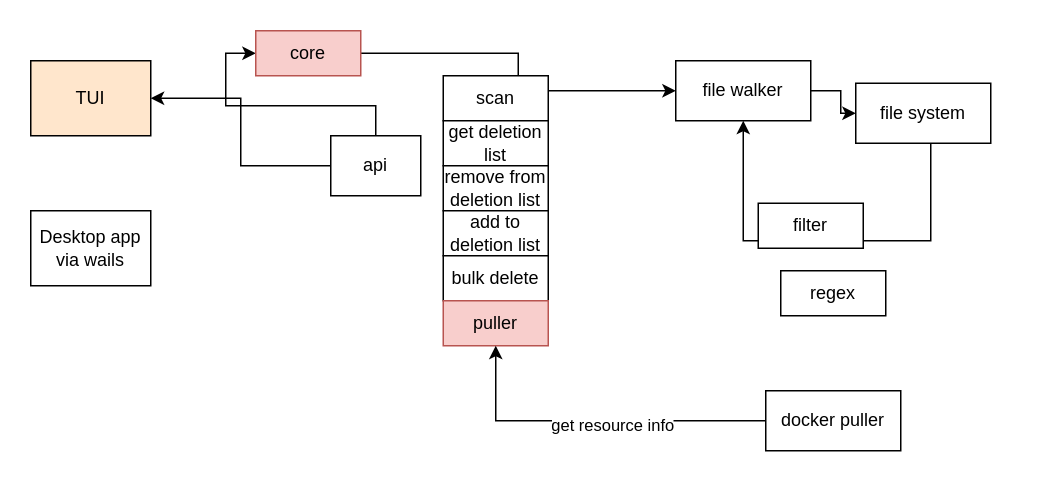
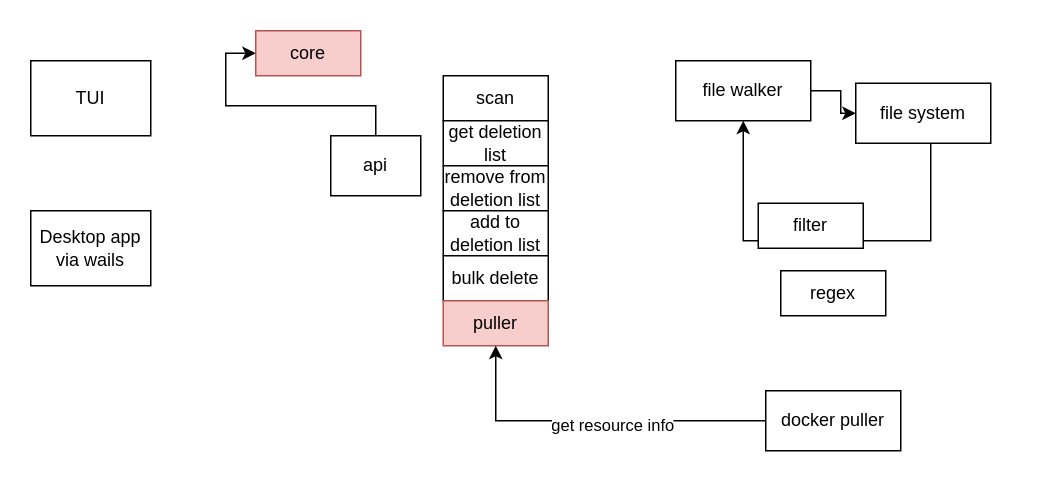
- <mxCell id="14" style="edgeStyle=orthogonalEdgeStyle;rounded=0;orthogonalLoop=1;jettySize=auto;html=1;entryX=0;entryY=0.5;entryDx=0;entryDy=0;" edge="1" parent="1" source="15" target="8"><mxGeometry relative="1" as="geometry" /></mxCell>
- <mxCell id="5" value="TUI" style="rounded=0;whiteSpace=wrap;html=1;fillColor=#ffe6cc;" vertex="1" parent="1"><mxGeometry x="20" y="40" width="80" height="50" as="geometry" /></mxCell>
+ <mxCell id="5" value="TUI" style="rounded=0;whiteSpace=wrap;html=1;" vertex="1" parent="1"><mxGeometry x="20" y="40" width="80" height="50" as="geometry" /></mxCell>
- <mxCell id="2" style="edgeStyle=orthogonalEdgeStyle;rounded=0;orthogonalLoop=1;jettySize=auto;html=1;entryX=1;entryY=0.5;entryDx=0;entryDy=0;" edge="1" parent="1" source="4" target="5"><mxGeometry relative="1" as="geometry" /></mxCell>
